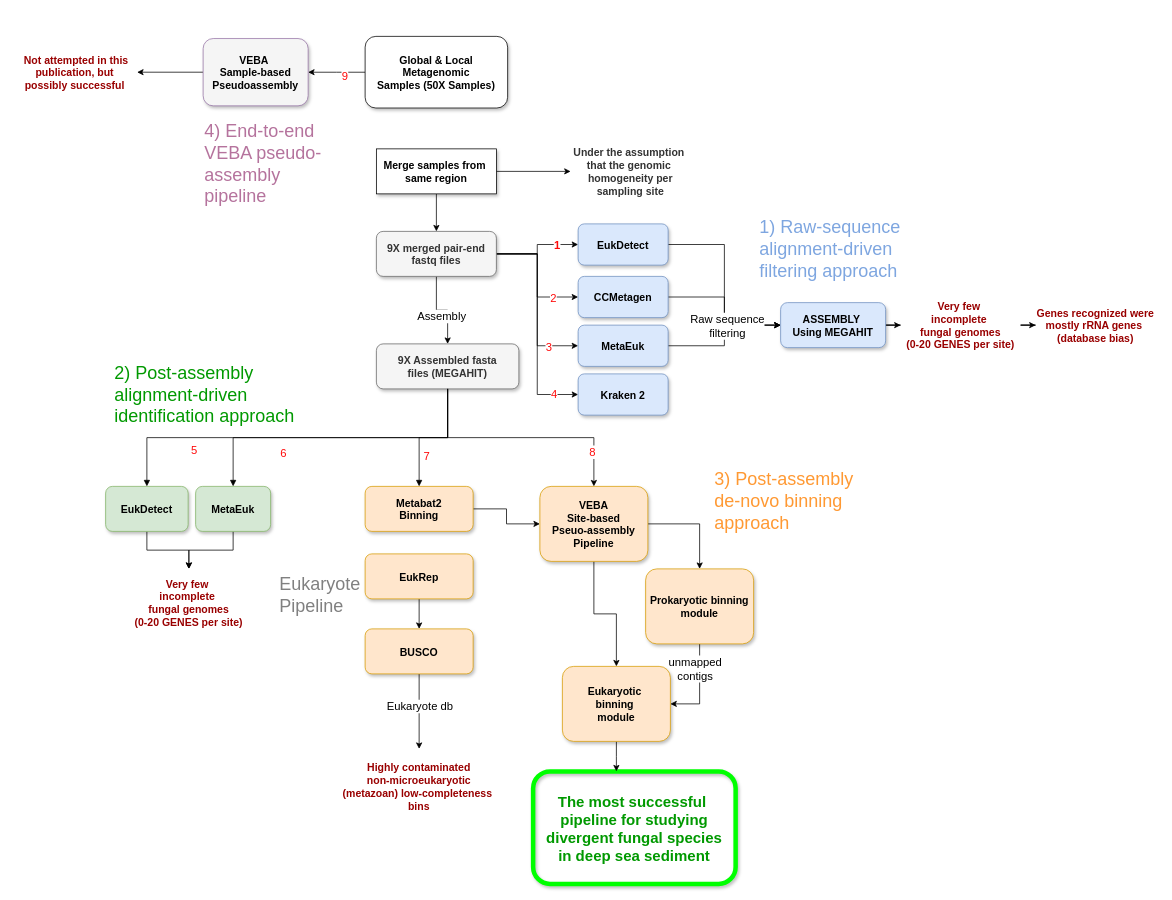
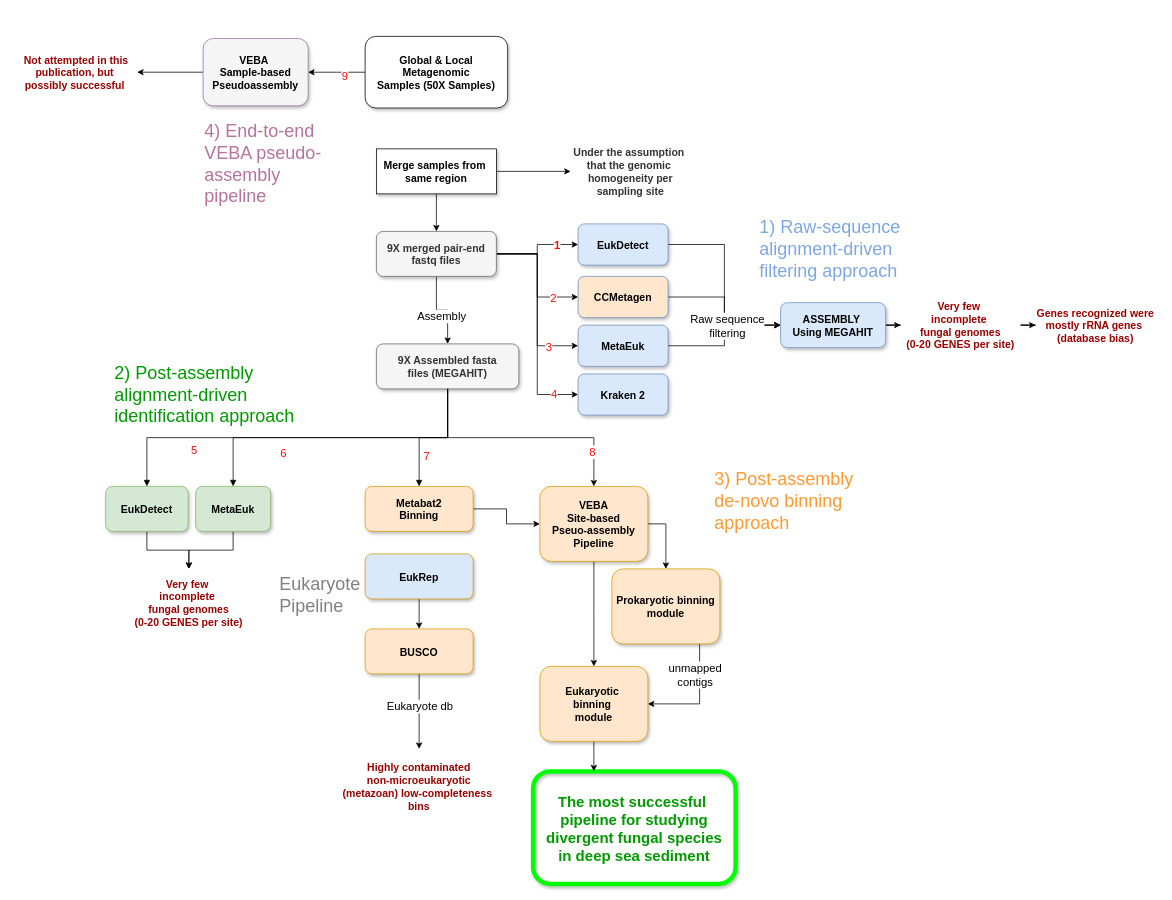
- <mxCell id="36" value="CCMetagen" style="rounded=1;shadow=1;fontStyle=1;fontSize=14;fillColor=#dae8fc;strokeColor=#6c8ebf;strokeWidth=1;" vertex="1" parent="1"><mxGeometry x="770" y="368" width="120" height="55" as="geometry" /></mxCell>
+ <mxCell id="36" value="CCMetagen" style="rounded=1;shadow=1;fontStyle=1;fontSize=14;fillColor=#ffe6cc;strokeColor=#6c8ebf;strokeWidth=1;" vertex="1" parent="1"><mxGeometry x="770" y="368" width="120" height="55" as="geometry" /></mxCell>
- <mxCell id="44" value="EukRep" style="rounded=1;shadow=1;fontStyle=1;fontSize=14;fillColor=#ffe6cc;strokeColor=#d79b00;strokeWidth=1;" vertex="1" parent="1"><mxGeometry x="486" y="738" width="144" height="60" as="geometry" /></mxCell>
+ <mxCell id="44" value="EukRep" style="rounded=1;shadow=1;fontStyle=1;fontSize=14;fillColor=#dae8fc;strokeColor=#d79b00;strokeWidth=1;" vertex="1" parent="1"><mxGeometry x="486" y="738" width="144" height="60" as="geometry" /></mxCell>
- <mxCell id="68" value="Prokaryotic binning &#10;module" style="rounded=1;shadow=1;fontStyle=1;fontSize=14;fillColor=#ffe6cc;strokeColor=#d79b00;strokeWidth=1;" vertex="1" parent="1"><mxGeometry x="860" y="758" width="144" height="100" as="geometry" /></mxCell>
+ <mxCell id="68" value="Prokaryotic binning &#10;module" style="rounded=1;shadow=1;fontStyle=1;fontSize=14;fillColor=#ffe6cc;strokeColor=#d79b00;strokeWidth=1;" vertex="1" parent="1"><mxGeometry x="815" y="758" width="144" height="100" as="geometry" /></mxCell>
- <mxCell id="70" value="Eukaryotic &#10;binning &#10;module" style="rounded=1;shadow=1;fontStyle=1;fontSize=14;fillColor=#ffe6cc;strokeColor=#d79b00;strokeWidth=1;" vertex="1" parent="1"><mxGeometry x="749" y="888" width="144" height="100" as="geometry" /></mxCell>
+ <mxCell id="70" value="Eukaryotic &#10;binning &#10;module" style="rounded=1;shadow=1;fontStyle=1;fontSize=14;fillColor=#ffe6cc;strokeColor=#d79b00;strokeWidth=1;" vertex="1" parent="1"><mxGeometry x="719" y="888" width="144" height="100" as="geometry" /></mxCell>
